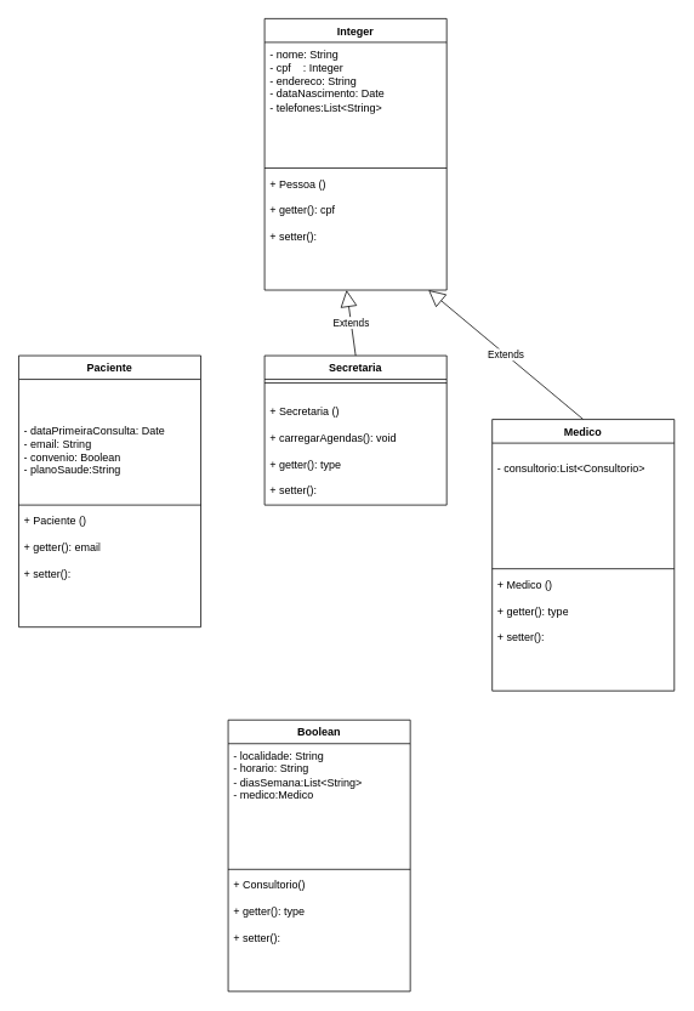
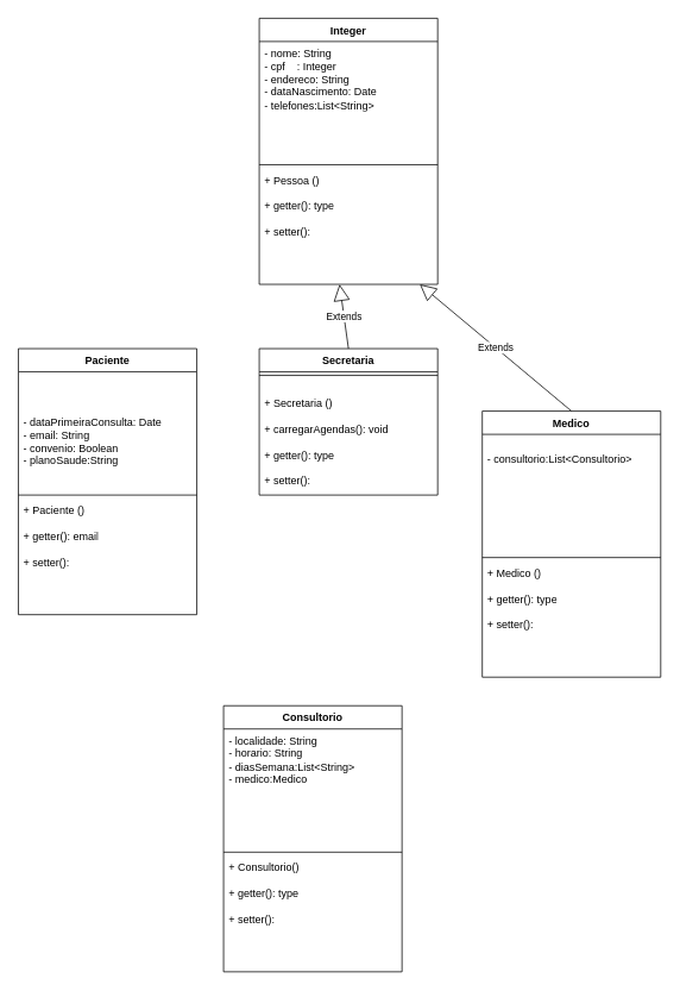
- <mxCell id="12" value="+ Pessoa ()&lt;br&gt;&lt;br&gt;+ getter(): cpf&lt;br&gt;&lt;br&gt;+ setter():&amp;nbsp;" style="text;strokeColor=none;fillColor=none;align=left;verticalAlign=top;spacingLeft=4;spacingRight=4;overflow=hidden;rotatable=0;points=[[0,0.5],[1,0.5]];portConstraint=eastwest;whiteSpace=wrap;html=1;" vertex="1" parent="9"><mxGeometry y="168" width="200" height="130" as="geometry" /></mxCell>
+ <mxCell id="12" value="+ Pessoa ()&lt;br&gt;&lt;br&gt;+ getter(): type&lt;br&gt;&lt;br&gt;+ setter():&amp;nbsp;" style="text;strokeColor=none;fillColor=none;align=left;verticalAlign=top;spacingLeft=4;spacingRight=4;overflow=hidden;rotatable=0;points=[[0,0.5],[1,0.5]];portConstraint=eastwest;whiteSpace=wrap;html=1;" vertex="1" parent="9"><mxGeometry y="168" width="200" height="130" as="geometry" /></mxCell>
- <mxCell id="19" value="Boolean" style="swimlane;fontStyle=1;align=center;verticalAlign=top;childLayout=stackLayout;horizontal=1;startSize=26;horizontalStack=0;resizeParent=1;resizeParentMax=0;resizeLast=0;collapsible=1;marginBottom=0;whiteSpace=wrap;html=1;" vertex="1" parent="1"><mxGeometry x="250" y="790" width="200" height="298" as="geometry" /></mxCell>
+ <mxCell id="19" value="Consultorio" style="swimlane;fontStyle=1;align=center;verticalAlign=top;childLayout=stackLayout;horizontal=1;startSize=26;horizontalStack=0;resizeParent=1;resizeParentMax=0;resizeLast=0;collapsible=1;marginBottom=0;whiteSpace=wrap;html=1;" vertex="1" parent="1"><mxGeometry x="250" y="790" width="200" height="298" as="geometry" /></mxCell>
